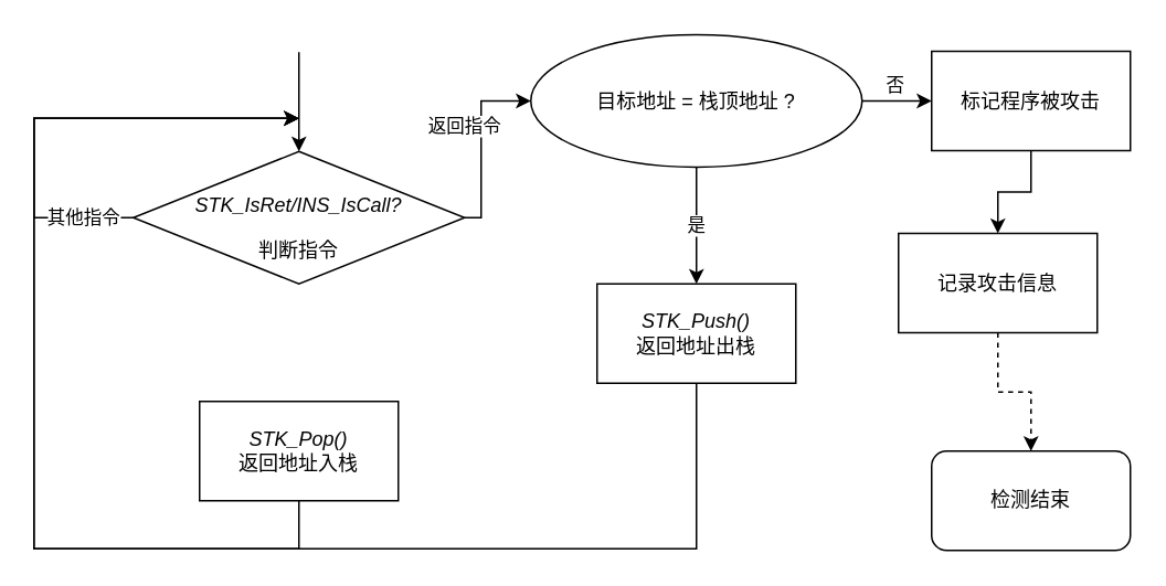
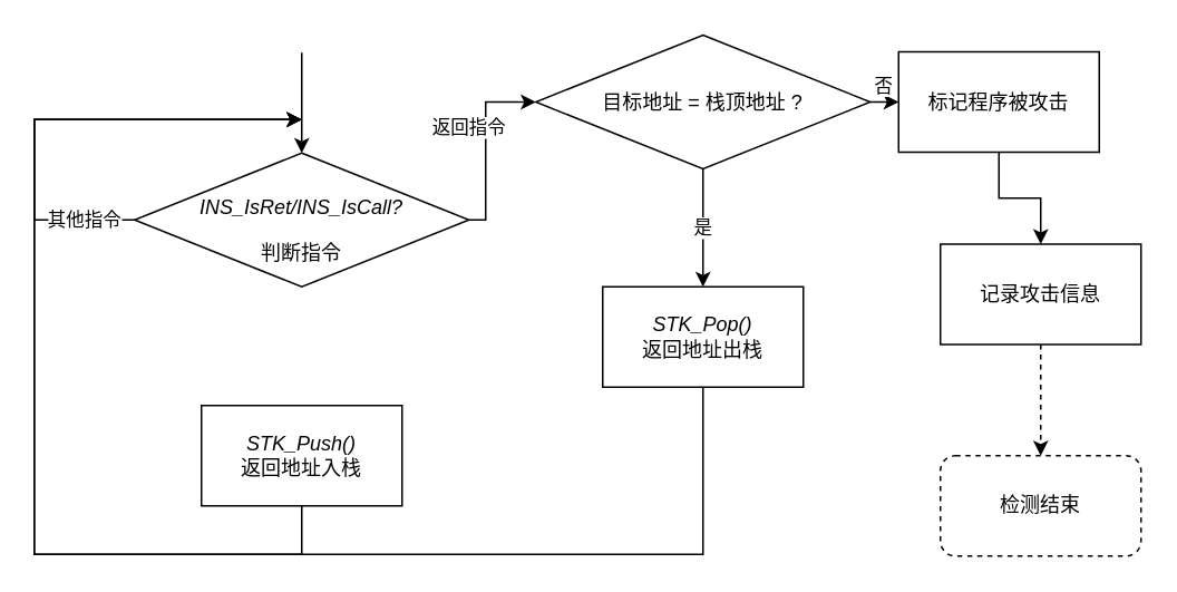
- <mxCell id="16" value="目标地址 = 栈顶地址 ?" style="ellipse;whiteSpace=wrap;html=1;" vertex="1" parent="1"><mxGeometry x="320" y="20.5" width="200" height="80" as="geometry" /></mxCell>
+ <mxCell id="16" value="目标地址 = 栈顶地址 ?" style="rhombus;whiteSpace=wrap;html=1;" vertex="1" parent="1"><mxGeometry x="320" y="20.5" width="200" height="80" as="geometry" /></mxCell>
- <mxCell id="7" value="标记程序被攻击" style="rounded=0;whiteSpace=wrap;html=1;" parent="1" vertex="1"><mxGeometry x="562" y="30.5" width="120" height="60" as="geometry" /></mxCell>
+ <mxCell id="7" value="标记程序被攻击" style="rounded=0;whiteSpace=wrap;html=1;" parent="1" vertex="1"><mxGeometry x="537" y="30.5" width="120" height="60" as="geometry" /></mxCell>
- <mxCell id="3" value="&lt;p&gt;&lt;i&gt;&lt;span&gt;STK_IsRet/&lt;/span&gt;&lt;/i&gt;&lt;i&gt;&lt;span&gt;&lt;i&gt;&lt;span&gt;INS_IsCall&lt;/span&gt;&lt;/i&gt;?&lt;br&gt;&lt;/span&gt;&lt;/i&gt;&lt;/p&gt;&lt;div&gt;判断指令&lt;br&gt;&lt;/div&gt;" style="rhombus;whiteSpace=wrap;html=1;" parent="1" vertex="1"><mxGeometry x="80" y="91" width="200" height="80" as="geometry" /></mxCell>
+ <mxCell id="3" value="&lt;p&gt;&lt;i&gt;&lt;span&gt;INS_IsRet/&lt;/span&gt;&lt;/i&gt;&lt;i&gt;&lt;span&gt;&lt;i&gt;&lt;span&gt;INS_IsCall&lt;/span&gt;&lt;/i&gt;?&lt;br&gt;&lt;/span&gt;&lt;/i&gt;&lt;/p&gt;&lt;div&gt;判断指令&lt;br&gt;&lt;/div&gt;" style="rhombus;whiteSpace=wrap;html=1;" parent="1" vertex="1"><mxGeometry x="80" y="91" width="200" height="80" as="geometry" /></mxCell>
- <mxCell id="9" value="记录攻击信息" style="rounded=0;whiteSpace=wrap;html=1;" parent="1" vertex="1"><mxGeometry x="542" y="140.5" width="120" height="60" as="geometry" /></mxCell>
+ <mxCell id="9" value="记录攻击信息" style="rounded=0;whiteSpace=wrap;html=1;" parent="1" vertex="1"><mxGeometry x="562" y="145.5" width="120" height="60" as="geometry" /></mxCell>
- <mxCell id="17" value="&lt;div&gt;&lt;i&gt;STK_Push()&lt;/i&gt;&lt;/div&gt;返回地址出栈" style="rounded=0;whiteSpace=wrap;html=1;" vertex="1" parent="1"><mxGeometry x="360" y="171" width="120" height="60" as="geometry" /></mxCell>
+ <mxCell id="17" value="&lt;div&gt;&lt;i&gt;STK_Pop()&lt;/i&gt;&lt;/div&gt;返回地址出栈" style="rounded=0;whiteSpace=wrap;html=1;" vertex="1" parent="1"><mxGeometry x="360" y="171" width="120" height="60" as="geometry" /></mxCell>
- <mxCell id="5" value="&lt;div&gt;&lt;i&gt;STK_Pop()&lt;/i&gt;&lt;/div&gt;返回地址入栈" style="rounded=0;whiteSpace=wrap;html=1;" parent="1" vertex="1"><mxGeometry x="120" y="242" width="120" height="60" as="geometry" /></mxCell>
+ <mxCell id="5" value="&lt;div&gt;&lt;i&gt;STK_Push()&lt;/i&gt;&lt;/div&gt;返回地址入栈" style="rounded=0;whiteSpace=wrap;html=1;" parent="1" vertex="1"><mxGeometry x="120" y="242" width="120" height="60" as="geometry" /></mxCell>
- <mxCell id="8" value="检测结束" style="rounded=1;whiteSpace=wrap;html=1;" parent="1" vertex="1"><mxGeometry x="562" y="272" width="120" height="60" as="geometry" /></mxCell>
+ <mxCell id="8" value="检测结束" style="rounded=1;whiteSpace=wrap;html=1;dashed=1;" parent="1" vertex="1"><mxGeometry x="562" y="272" width="120" height="60" as="geometry" /></mxCell>
